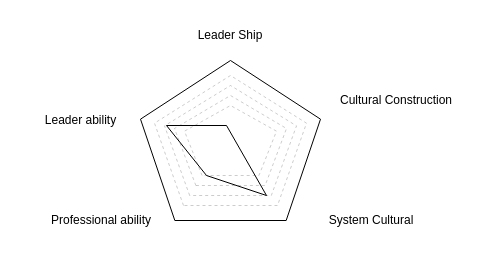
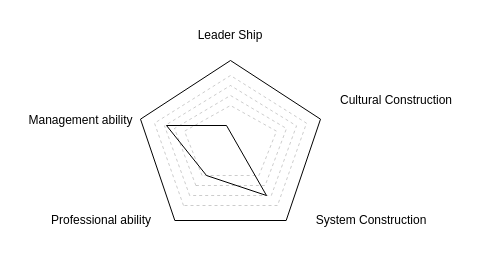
- <mxCell id="7" value="Leader ability" style="text;html=1;align=center;verticalAlign=middle;resizable=0;points=[];autosize=1;strokeColor=none;fillColor=none;" vertex="1" parent="1"><mxGeometry x="20" y="110" width="120" height="20" as="geometry" /></mxCell>
+ <mxCell id="7" value="Management ability" style="text;html=1;align=center;verticalAlign=middle;resizable=0;points=[];autosize=1;strokeColor=none;fillColor=none;" vertex="1" parent="1"><mxGeometry x="20" y="110" width="120" height="20" as="geometry" /></mxCell>
- <mxCell id="6" value="System Cultural" style="text;html=1;strokeColor=none;fillColor=none;align=center;verticalAlign=middle;whiteSpace=wrap;rounded=0;" vertex="1" parent="1"><mxGeometry x="306" y="205" width="130" height="30" as="geometry" /></mxCell>
+ <mxCell id="6" value="System Construction" style="text;html=1;strokeColor=none;fillColor=none;align=center;verticalAlign=middle;whiteSpace=wrap;rounded=0;" vertex="1" parent="1"><mxGeometry x="306" y="205" width="130" height="30" as="geometry" /></mxCell>
